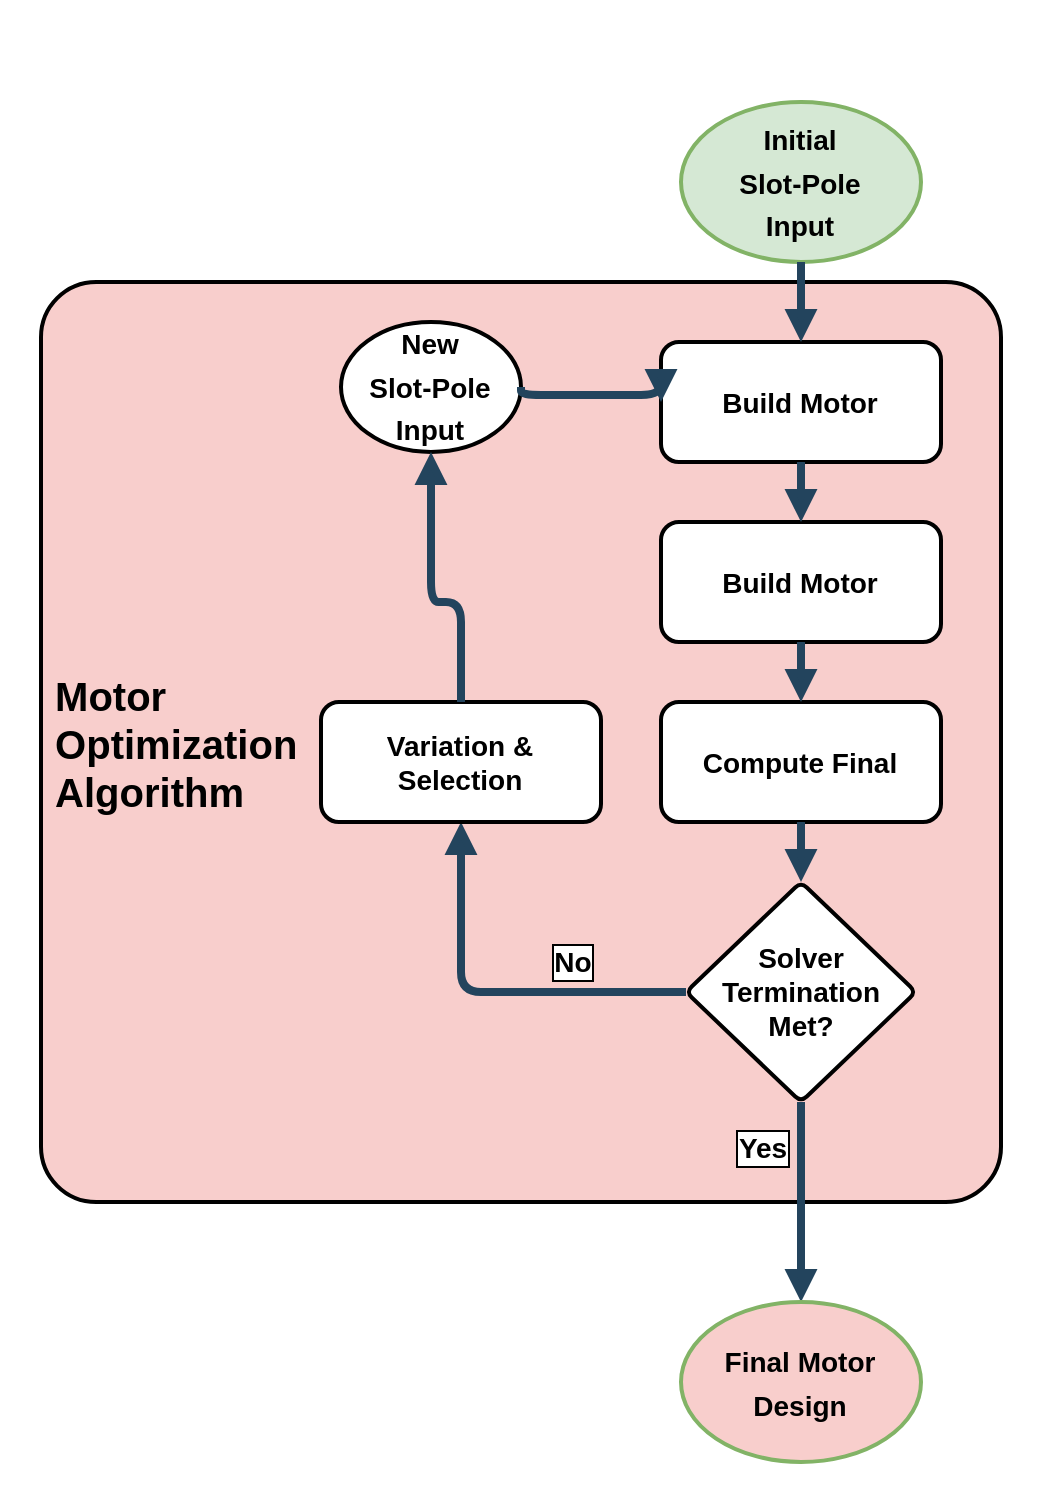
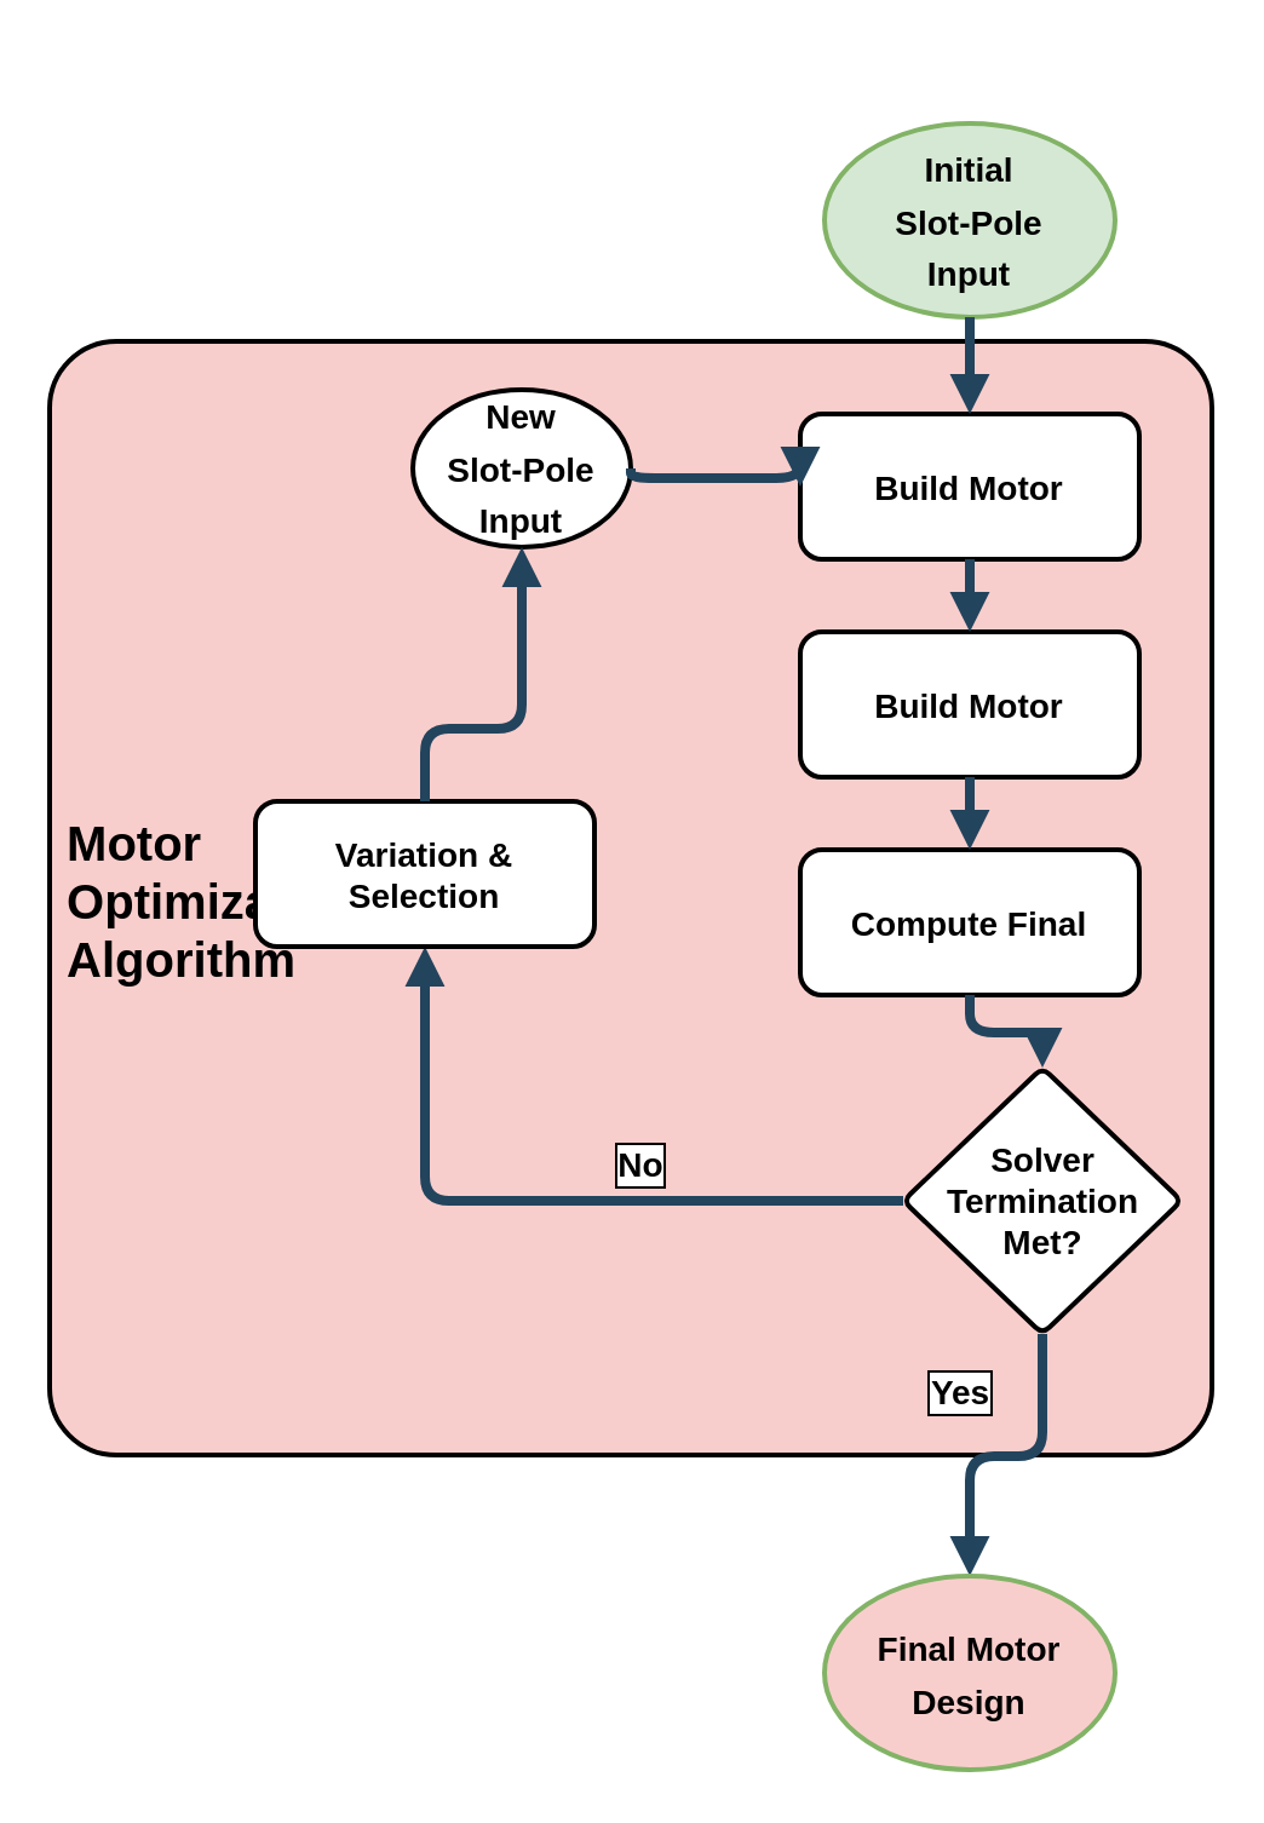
- <mxCell id="20" value="Variation &amp;&#10;Selection" style="rounded=1;fillColor=#FFFFFF;strokeColor=default;shadow=0;gradientColor=none;fontStyle=1;fontColor=#000000;fontSize=14;strokeWidth=2;container=0;" vertex="1" parent="2"><mxGeometry x="140" y="330" width="140" height="60" as="geometry" /></mxCell>
+ <mxCell id="20" value="Variation &amp;&#10;Selection" style="rounded=1;fillColor=#FFFFFF;strokeColor=default;shadow=0;gradientColor=none;fontStyle=1;fontColor=#000000;fontSize=14;strokeWidth=2;container=0;" vertex="1" parent="2"><mxGeometry x="85" y="310" width="140" height="60" as="geometry" /></mxCell>
- <mxCell id="11" value="&lt;b&gt;Solver Termination&lt;br&gt;Met?&lt;br&gt;&lt;/b&gt;" style="rhombus;whiteSpace=wrap;html=1;rounded=1;shadow=0;labelBackgroundColor=none;fontSize=14;fontColor=#000000;strokeColor=default;strokeWidth=2;fillColor=#FFFFFF;arcSize=8;container=0;" vertex="1" parent="2"><mxGeometry x="322.5" y="420" width="115" height="110" as="geometry" /></mxCell>
+ <mxCell id="11" value="&lt;b&gt;Solver Termination&lt;br&gt;Met?&lt;br&gt;&lt;/b&gt;" style="rhombus;whiteSpace=wrap;html=1;rounded=1;shadow=0;labelBackgroundColor=none;fontSize=14;fontColor=#000000;strokeColor=default;strokeWidth=2;fillColor=#FFFFFF;arcSize=8;container=0;" vertex="1" parent="2"><mxGeometry x="352.5" y="420" width="115" height="110" as="geometry" /></mxCell>
